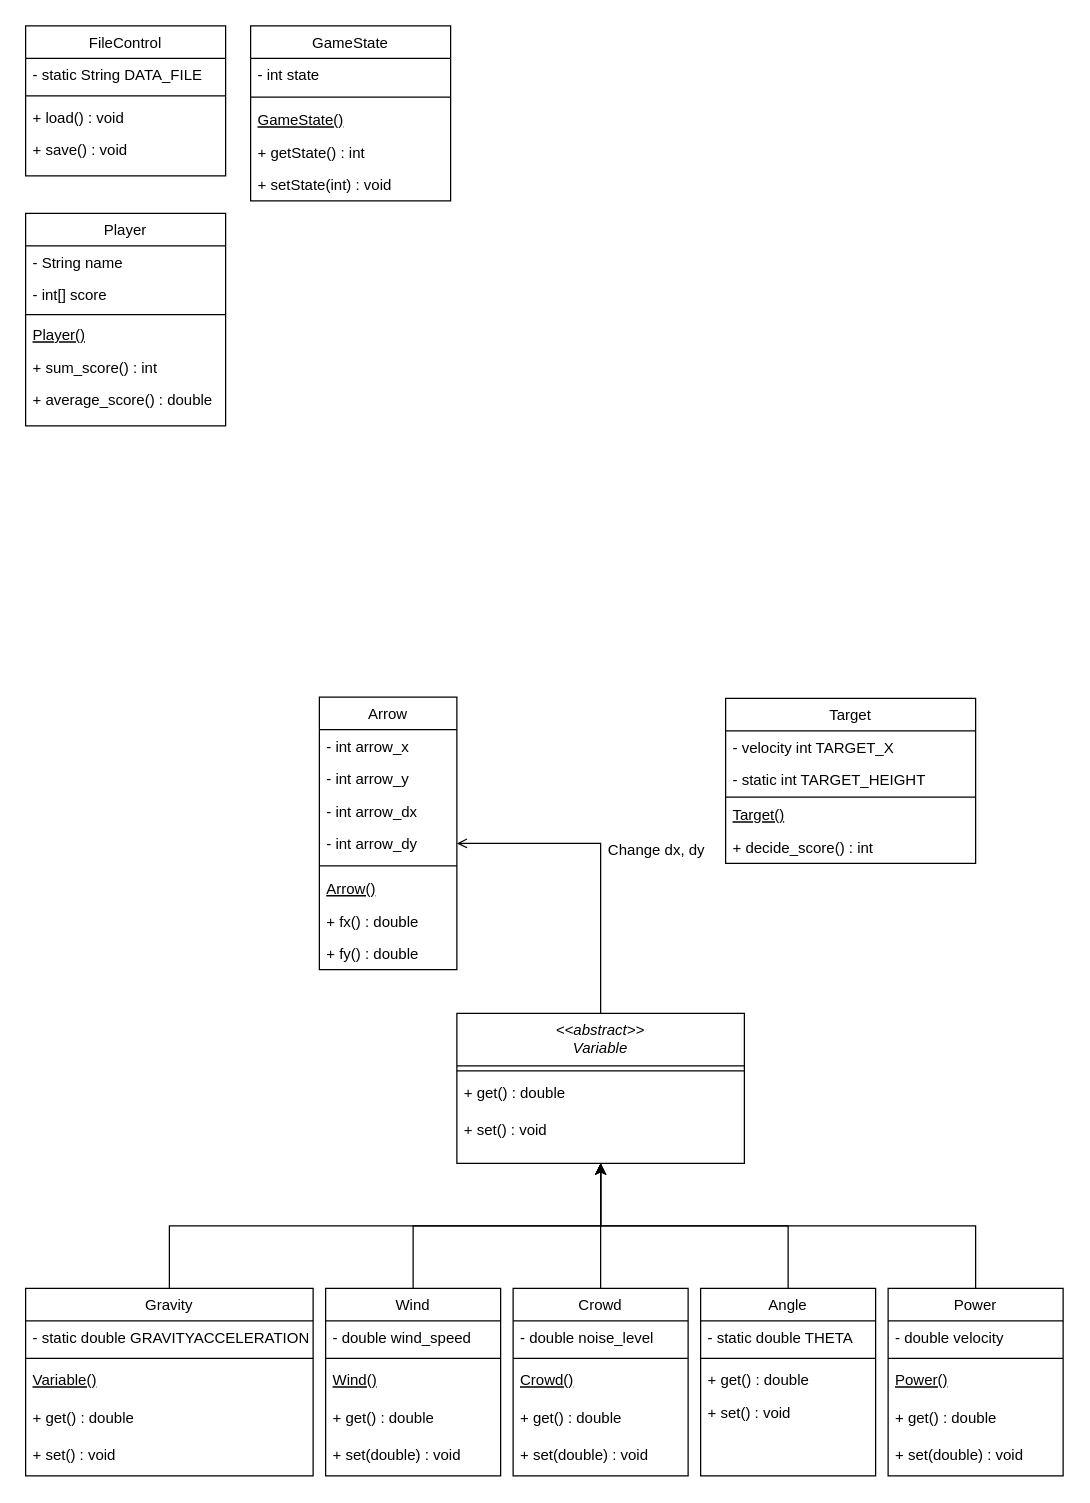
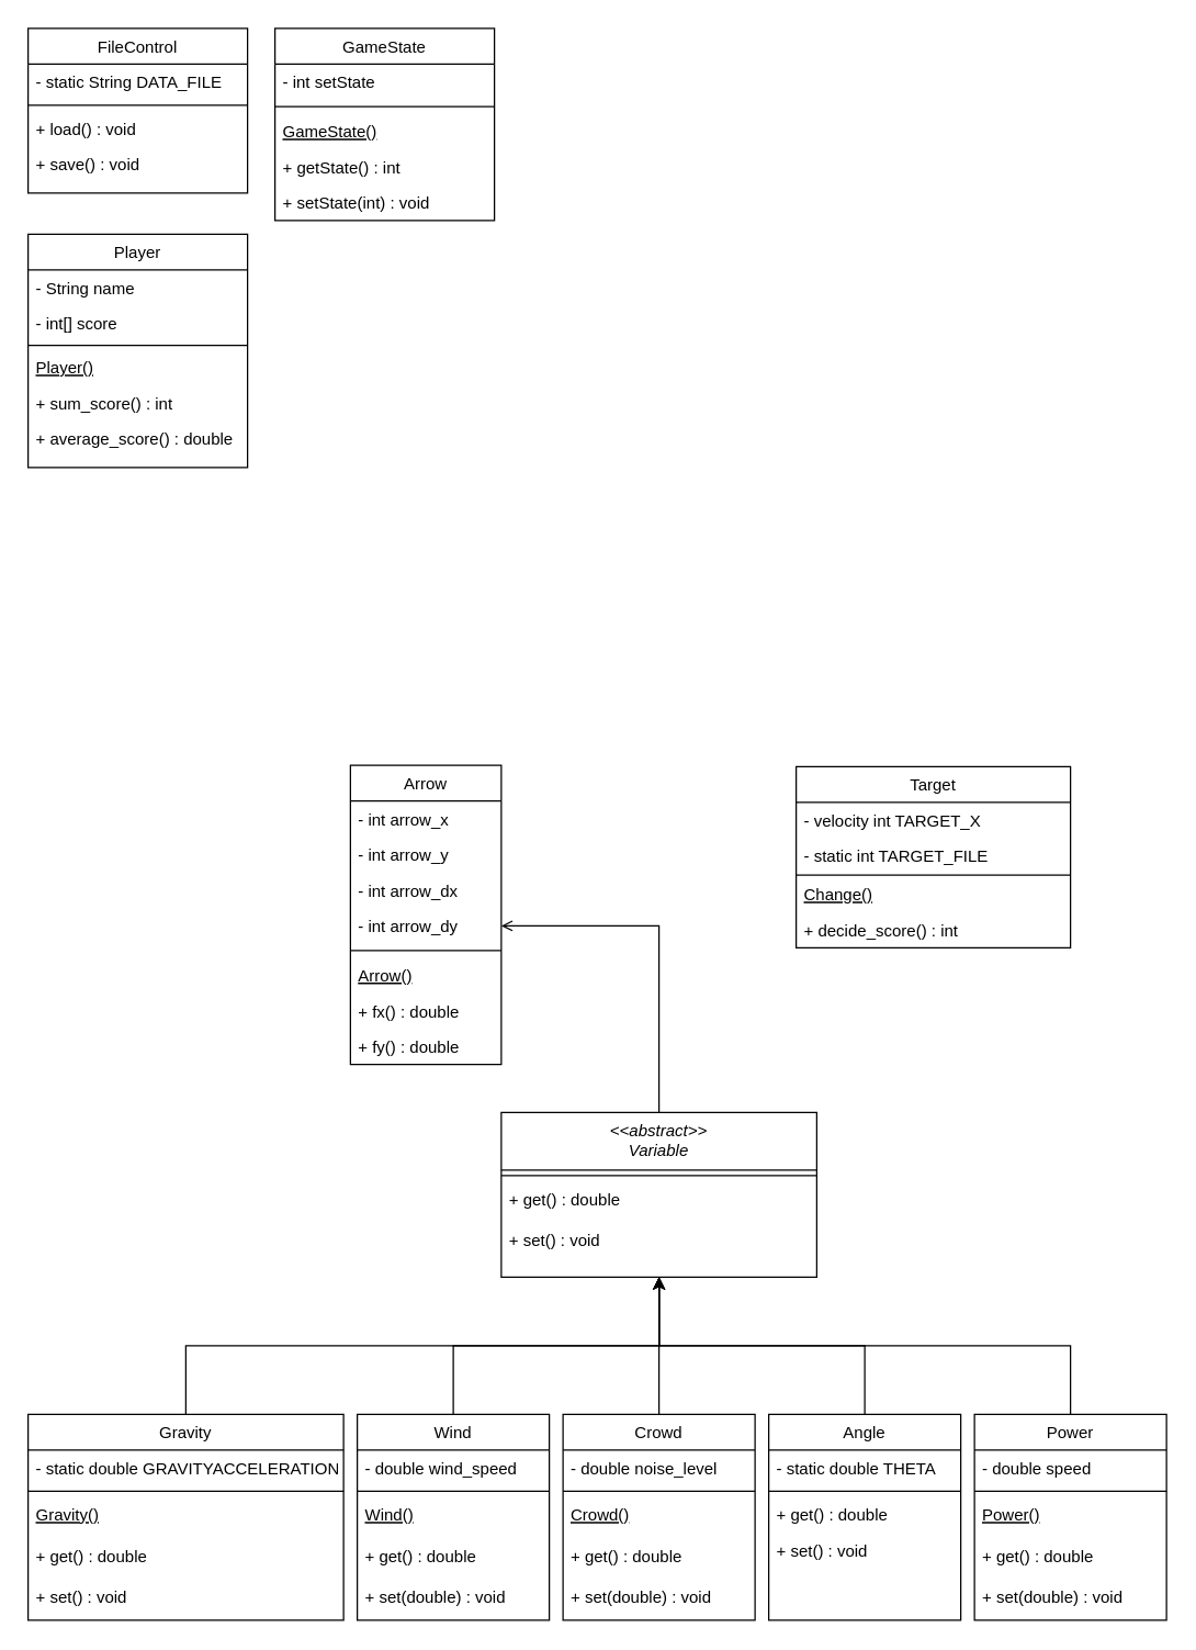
- <mxCell id="8" value="- int state" style="text;align=left;verticalAlign=top;spacingLeft=4;spacingRight=4;overflow=hidden;rotatable=0;points=[[0,0.5],[1,0.5]];portConstraint=eastwest;" parent="7" vertex="1"><mxGeometry y="26" width="160" height="26" as="geometry" /></mxCell>
+ <mxCell id="8" value="- int setState" style="text;align=left;verticalAlign=top;spacingLeft=4;spacingRight=4;overflow=hidden;rotatable=0;points=[[0,0.5],[1,0.5]];portConstraint=eastwest;" parent="7" vertex="1"><mxGeometry y="26" width="160" height="26" as="geometry" /></mxCell>
- <mxCell id="71" value="- static int TARGET_HEIGHT" style="text;align=left;verticalAlign=top;spacingLeft=4;spacingRight=4;overflow=hidden;rotatable=0;points=[[0,0.5],[1,0.5]];portConstraint=eastwest;" parent="69" vertex="1"><mxGeometry y="52" width="200" height="26" as="geometry" /></mxCell>
+ <mxCell id="71" value="- static int TARGET_FILE" style="text;align=left;verticalAlign=top;spacingLeft=4;spacingRight=4;overflow=hidden;rotatable=0;points=[[0,0.5],[1,0.5]];portConstraint=eastwest;" parent="69" vertex="1"><mxGeometry y="52" width="200" height="26" as="geometry" /></mxCell>
- <mxCell id="73" value="Target()" style="text;align=left;verticalAlign=top;spacingLeft=4;spacingRight=4;overflow=hidden;rotatable=0;points=[[0,0.5],[1,0.5]];portConstraint=eastwest;fontStyle=4" vertex="1" parent="69"><mxGeometry y="80" width="200" height="26" as="geometry" /></mxCell>
+ <mxCell id="73" value="Change()" style="text;align=left;verticalAlign=top;spacingLeft=4;spacingRight=4;overflow=hidden;rotatable=0;points=[[0,0.5],[1,0.5]];portConstraint=eastwest;fontStyle=4" vertex="1" parent="69"><mxGeometry y="80" width="200" height="26" as="geometry" /></mxCell>
- <mxCell id="68" value="Change dx, dy" style="text;html=1;strokeColor=none;fillColor=none;align=center;verticalAlign=middle;whiteSpace=wrap;rounded=0;" vertex="1" parent="1"><mxGeometry x="480" y="670" width="90" height="20" as="geometry" /></mxCell>
- <mxCell id="49" value="- double velocity" style="text;align=left;verticalAlign=top;spacingLeft=4;spacingRight=4;overflow=hidden;rotatable=0;points=[[0,0.5],[1,0.5]];portConstraint=eastwest;" vertex="1" parent="48"><mxGeometry y="26" width="140" height="26" as="geometry" /></mxCell>
+ <mxCell id="49" value="- double speed" style="text;align=left;verticalAlign=top;spacingLeft=4;spacingRight=4;overflow=hidden;rotatable=0;points=[[0,0.5],[1,0.5]];portConstraint=eastwest;" vertex="1" parent="48"><mxGeometry y="26" width="140" height="26" as="geometry" /></mxCell>
- <mxCell id="24" value="Variable()" style="text;align=left;verticalAlign=top;spacingLeft=4;spacingRight=4;overflow=hidden;rotatable=0;points=[[0,0.5],[1,0.5]];portConstraint=eastwest;fontStyle=4" parent="21" vertex="1"><mxGeometry y="60" width="230" height="30" as="geometry" /></mxCell>
+ <mxCell id="24" value="Gravity()" style="text;align=left;verticalAlign=top;spacingLeft=4;spacingRight=4;overflow=hidden;rotatable=0;points=[[0,0.5],[1,0.5]];portConstraint=eastwest;fontStyle=4" parent="21" vertex="1"><mxGeometry y="60" width="230" height="30" as="geometry" /></mxCell>
